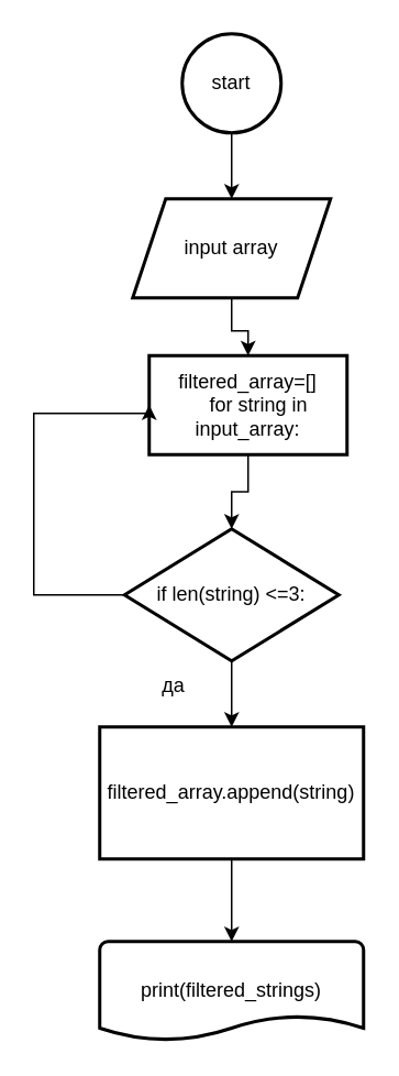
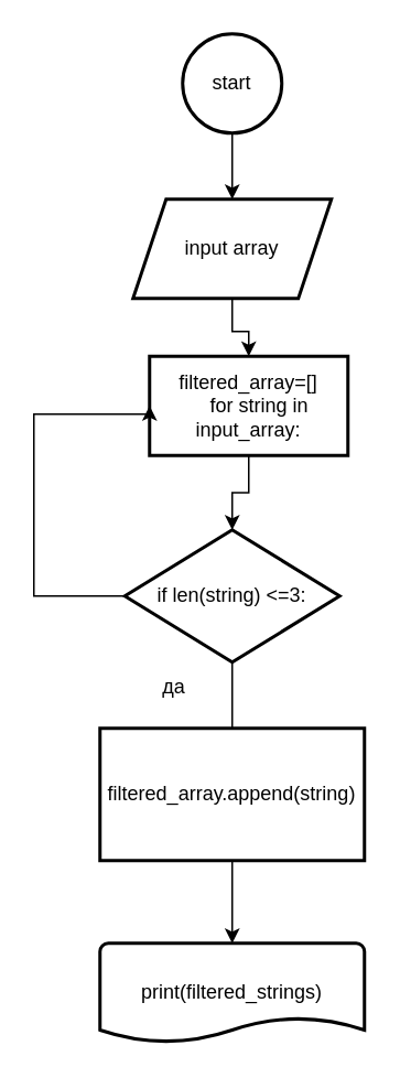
- <mxCell id="8" value="" style="edgeStyle=orthogonalEdgeStyle;rounded=0;orthogonalLoop=1;jettySize=auto;html=1;" edge="1" parent="1" source="10" target="11"><mxGeometry relative="1" as="geometry" /></mxCell>
+ <mxCell id="8" value="" style="edgeStyle=orthogonalEdgeStyle;rounded=0;orthogonalLoop=1;jettySize=auto;html=1;endArrow=none;" edge="1" parent="1" source="10" target="11"><mxGeometry relative="1" as="geometry" /></mxCell>
